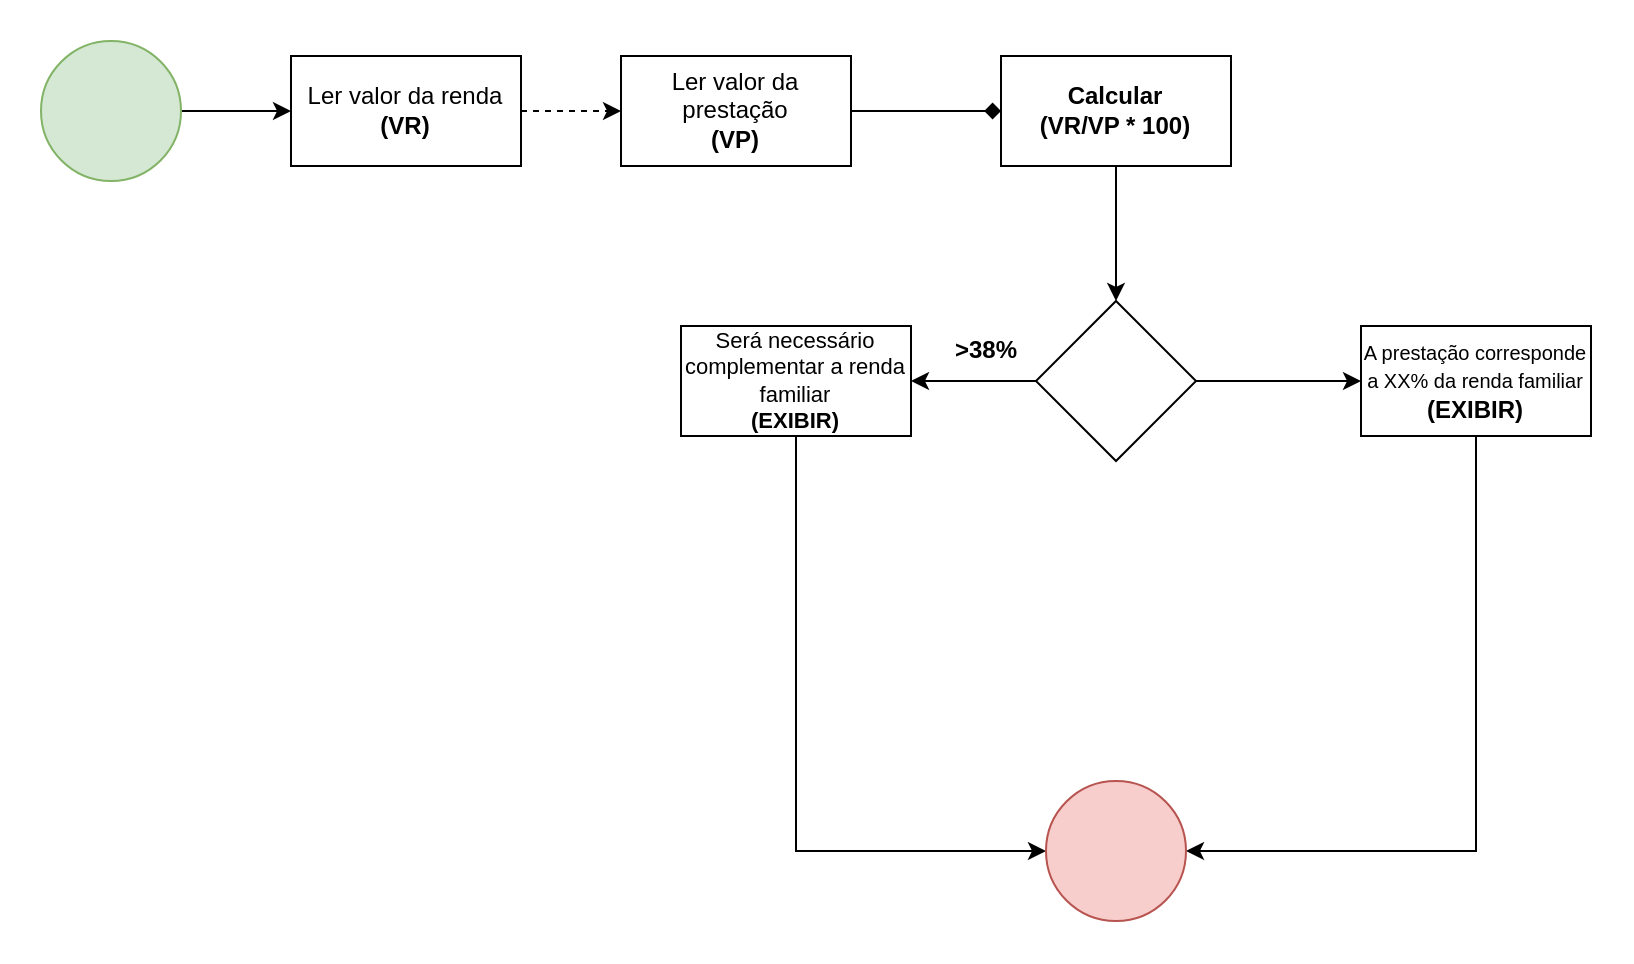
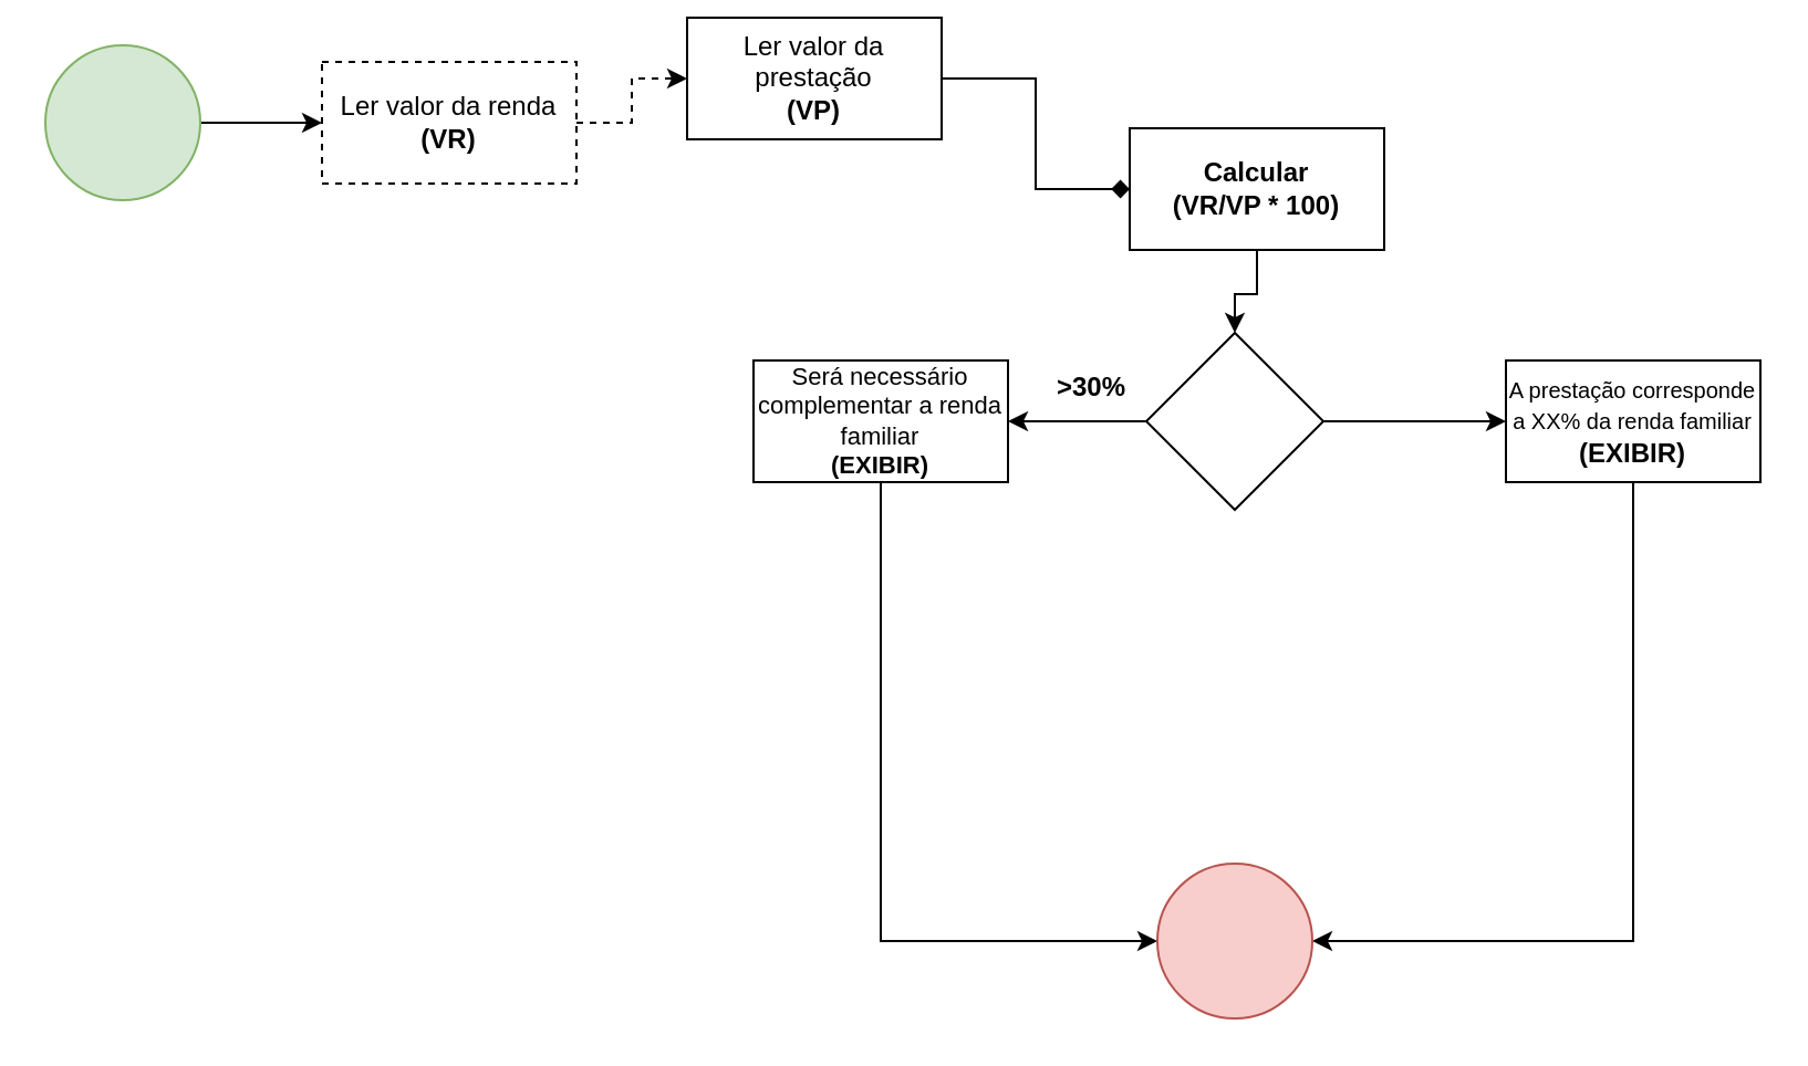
- <mxCell id="5" value="Ler valor da renda&lt;br&gt;&lt;b&gt;(VR)&lt;/b&gt;" style="whiteSpace=wrap;html=1;" vertex="1" parent="1"><mxGeometry x="145" y="27.5" width="115" height="55" as="geometry" /></mxCell>
+ <mxCell id="5" value="Ler valor da renda&lt;br&gt;&lt;b&gt;(VR)&lt;/b&gt;" style="whiteSpace=wrap;html=1;dashed=1;" vertex="1" parent="1"><mxGeometry x="145" y="27.5" width="115" height="55" as="geometry" /></mxCell>
- <mxCell id="7" value="Ler valor da prestação&lt;br&gt;&lt;b&gt;(VP)&lt;/b&gt;" style="whiteSpace=wrap;html=1;" vertex="1" parent="1"><mxGeometry x="310" y="27.5" width="115" height="55" as="geometry" /></mxCell>
+ <mxCell id="7" value="Ler valor da prestação&lt;br&gt;&lt;b&gt;(VP)&lt;/b&gt;" style="whiteSpace=wrap;html=1;" vertex="1" parent="1"><mxGeometry x="310" y="7.5" width="115" height="55" as="geometry" /></mxCell>
- <mxCell id="9" value="&lt;b&gt;Calcular&lt;br&gt;(VR/VP * 100)&lt;br&gt;&lt;/b&gt;" style="whiteSpace=wrap;html=1;" vertex="1" parent="1"><mxGeometry x="500" y="27.5" width="115" height="55" as="geometry" /></mxCell>
+ <mxCell id="9" value="&lt;b&gt;Calcular&lt;br&gt;(VR/VP * 100)&lt;br&gt;&lt;/b&gt;" style="whiteSpace=wrap;html=1;" vertex="1" parent="1"><mxGeometry x="510" y="57.5" width="115" height="55" as="geometry" /></mxCell>
- <mxCell id="18" value="&lt;b&gt;&amp;gt;38%&lt;/b&gt;" style="text;html=1;strokeColor=none;fillColor=none;align=center;verticalAlign=middle;whiteSpace=wrap;rounded=0;" vertex="1" parent="1"><mxGeometry x="462.5" y="160" width="60" height="30" as="geometry" /></mxCell>
+ <mxCell id="18" value="&lt;b&gt;&amp;gt;30%&lt;/b&gt;" style="text;html=1;strokeColor=none;fillColor=none;align=center;verticalAlign=middle;whiteSpace=wrap;rounded=0;" vertex="1" parent="1"><mxGeometry x="462.5" y="160" width="60" height="30" as="geometry" /></mxCell>
